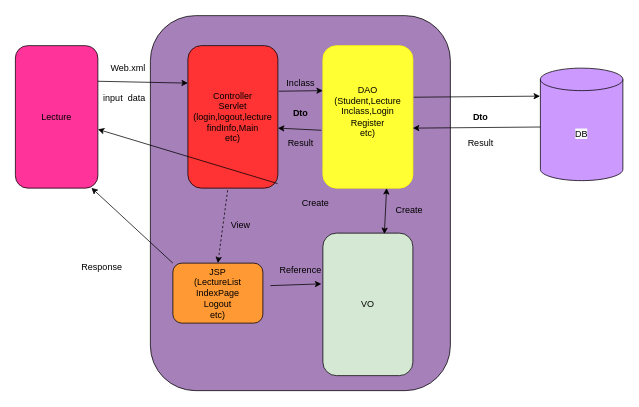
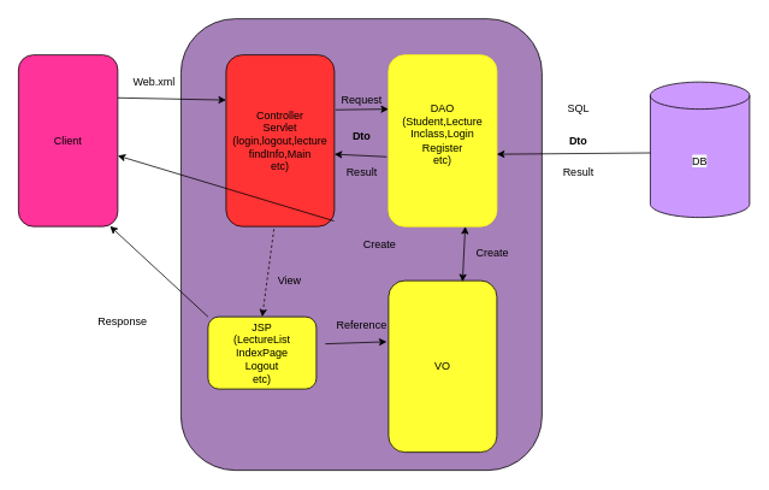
- <mxCell id="20" value="Inclass" style="text;html=1;align=center;verticalAlign=middle;resizable=0;points=[];autosize=1;strokeColor=none;fillColor=none;" vertex="1" parent="1"><mxGeometry x="370" y="100" width="60" height="20" as="geometry" /></mxCell>
+ <mxCell id="20" value="Request" style="text;html=1;align=center;verticalAlign=middle;resizable=0;points=[];autosize=1;strokeColor=none;fillColor=none;" vertex="1" parent="1"><mxGeometry x="370" y="100" width="60" height="20" as="geometry" /></mxCell>
+ <mxCell id="18" value="SQL" style="text;html=1;align=center;verticalAlign=middle;resizable=0;points=[];autosize=1;strokeColor=none;fillColor=none;" vertex="1" parent="1"><mxGeometry x="620" y="110" width="40" height="20" as="geometry" /></mxCell>
- <mxCell id="9" value="" style="endArrow=classic;html=1;rounded=0;exitX=1.01;exitY=0.362;exitDx=0;exitDy=0;exitPerimeter=0;entryX=-0.004;entryY=0.249;entryDx=0;entryDy=0;entryPerimeter=0;" edge="1" parent="1" source="5" target="30"><mxGeometry width="50" height="50" relative="1" as="geometry"><mxPoint x="590" y="180" as="sourcePoint" /><mxPoint x="640" y="130" as="targetPoint" /></mxGeometry></mxCell>
- <mxCell id="31" value="input&amp;nbsp;&amp;nbsp;data" style="text;html=1;align=center;verticalAlign=middle;resizable=0;points=[];autosize=1;strokeColor=none;fillColor=none;" vertex="1" parent="1"><mxGeometry x="130" y="120" width="70" height="20" as="geometry" /></mxCell>
- <mxCell id="3" value="Lecture" style="rounded=1;whiteSpace=wrap;html=1;glass=0;fillColor=#FF3399;" vertex="1" parent="1"><mxGeometry y="60" width="110" height="190" as="geometry" x="20" /></mxCell>
+ <mxCell id="3" value="Client" style="rounded=1;whiteSpace=wrap;html=1;glass=0;fillColor=#FF3399;" vertex="1" parent="1"><mxGeometry y="60" width="110" height="190" as="geometry" x="20" /></mxCell>
- <mxCell id="22" value="View" style="text;html=1;align=center;verticalAlign=middle;resizable=0;points=[];autosize=1;strokeColor=none;fillColor=none;" vertex="1" parent="1"><mxGeometry x="300" y="290" width="40" height="20" as="geometry" /></mxCell>
+ <mxCell id="22" value="View" style="text;html=1;align=center;verticalAlign=middle;resizable=0;points=[];autosize=1;strokeColor=none;fillColor=none;" vertex="1" parent="1"><mxGeometry x="300" y="300" width="40" height="20" as="geometry" /></mxCell>
- <mxCell id="4" value="JSP&lt;br&gt;(LectureList&lt;br&gt;IndexPage&lt;br&gt;Logout&lt;br&gt;etc)" style="rounded=1;whiteSpace=wrap;html=1;glass=0;fillColor=#FF9933;" vertex="1" parent="1"><mxGeometry x="230" y="350" width="120" height="80" as="geometry" /></mxCell>
+ <mxCell id="4" value="JSP&lt;br&gt;(LectureList&lt;br&gt;IndexPage&lt;br&gt;Logout&lt;br&gt;etc)" style="rounded=1;whiteSpace=wrap;html=1;glass=0;fillColor=#ffff33;" vertex="1" parent="1"><mxGeometry x="230" y="350" width="120" height="80" as="geometry" /></mxCell>
- <mxCell id="6" value="VO" style="rounded=1;whiteSpace=wrap;html=1;glass=0;fillColor=#d5e8d4;" vertex="1" parent="1"><mxGeometry x="430" y="310" width="120" height="190" as="geometry" /></mxCell>
+ <mxCell id="6" value="VO" style="rounded=1;whiteSpace=wrap;html=1;glass=0;fillColor=#FFFF33;" vertex="1" parent="1"><mxGeometry x="430" y="310" width="120" height="190" as="geometry" /></mxCell>
